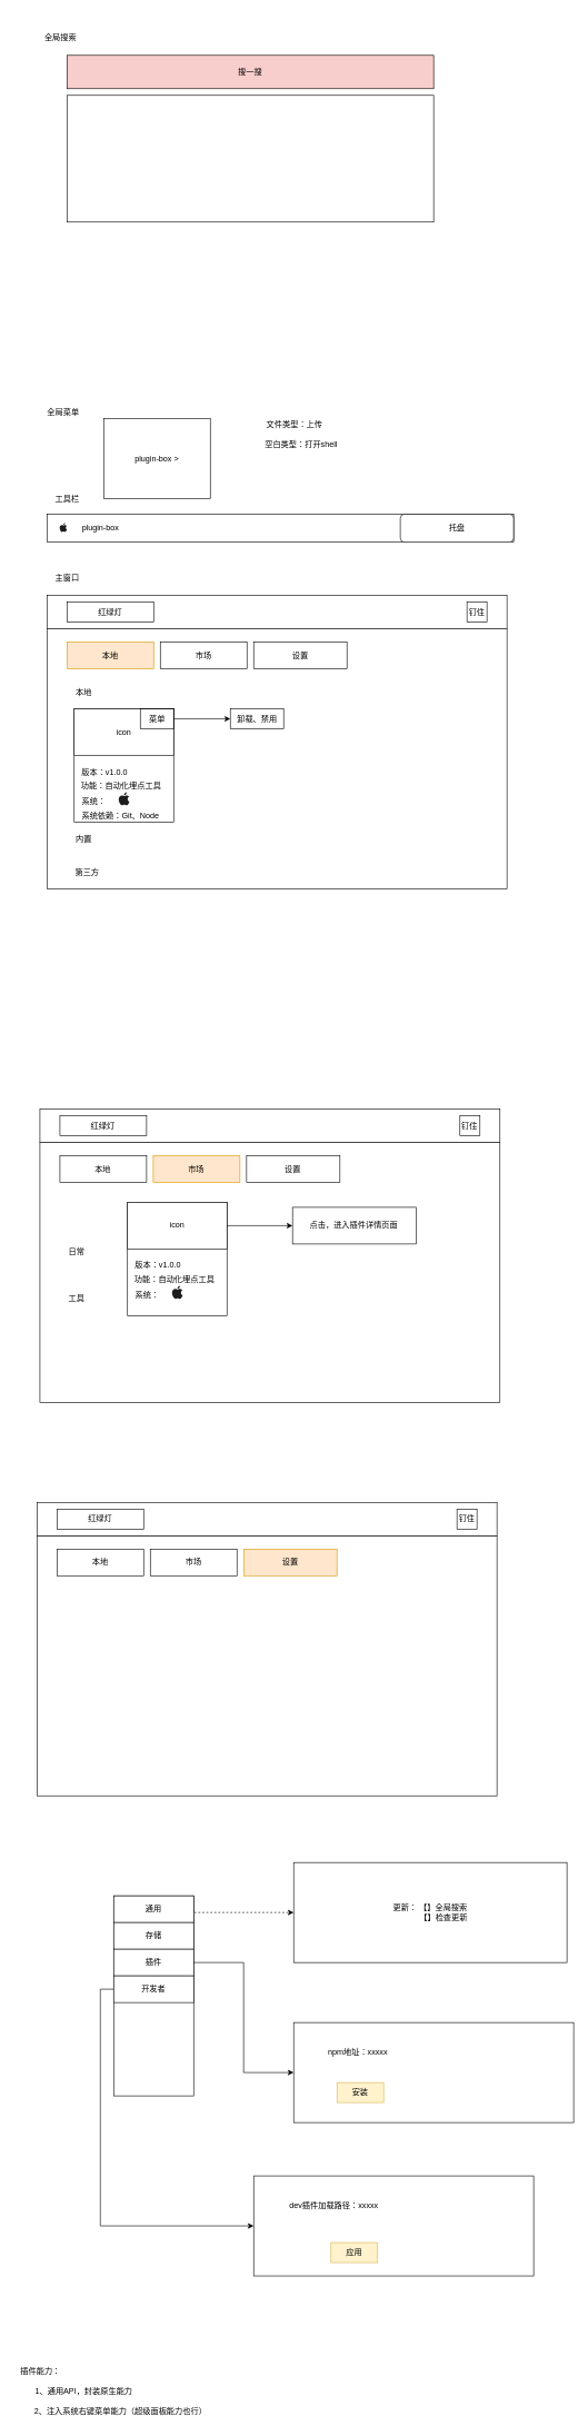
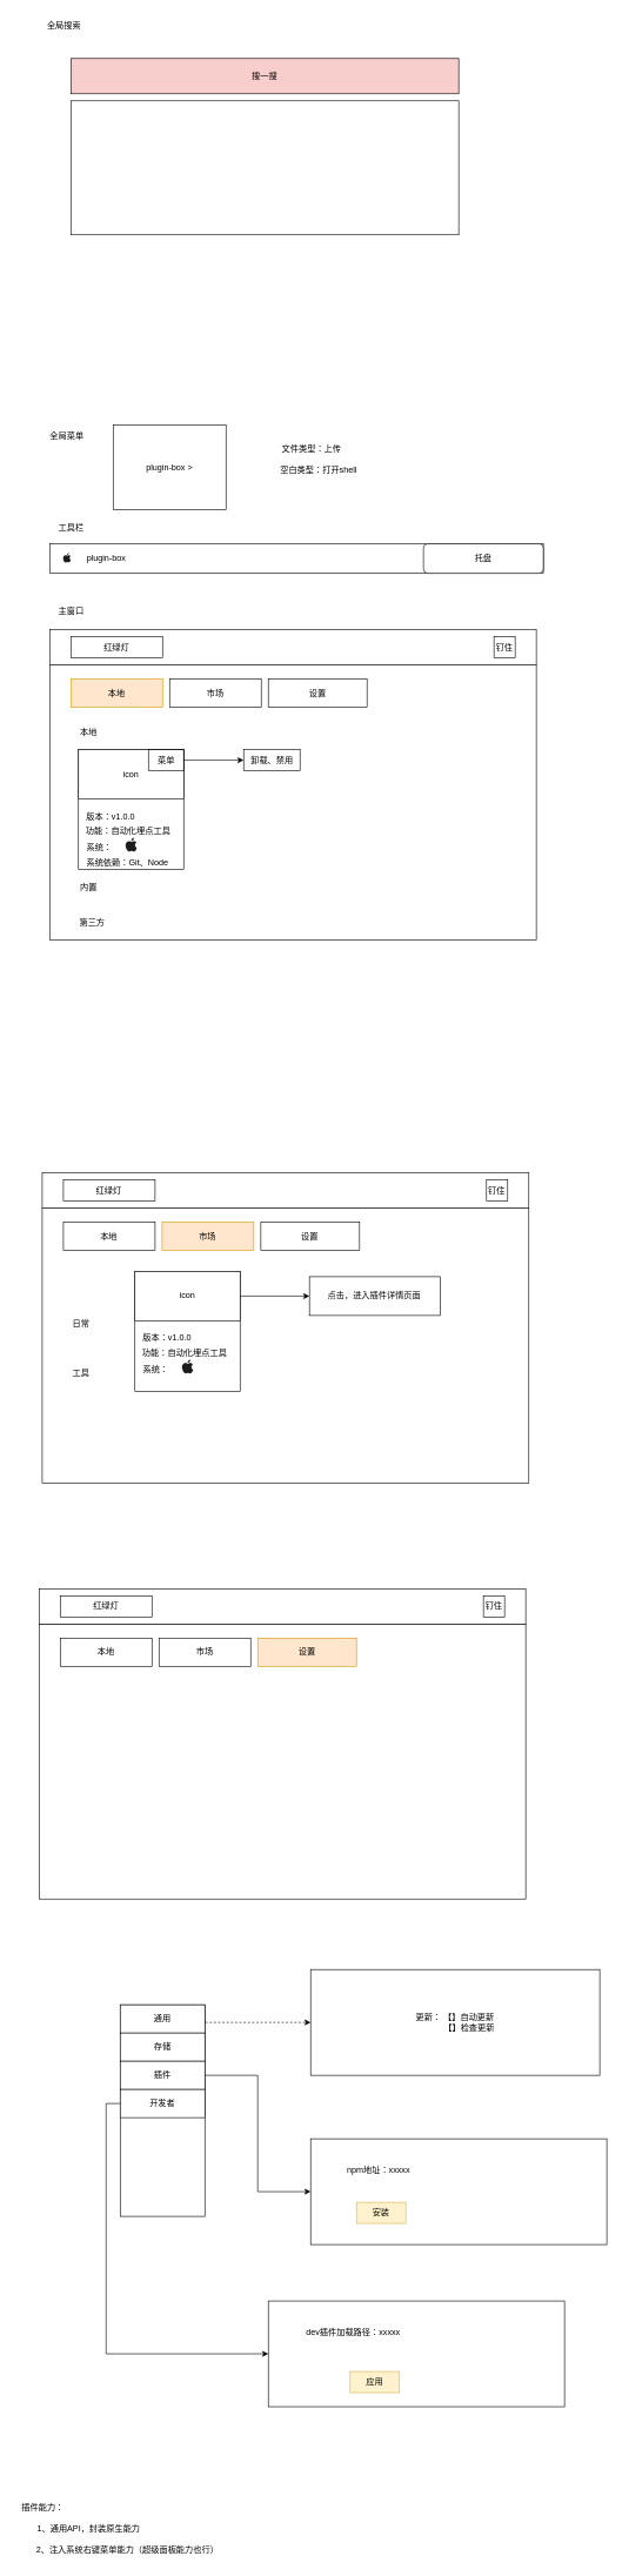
- <mxCell id="14" value="全局搜索" style="text;html=1;align=center;verticalAlign=middle;resizable=0;points=[];autosize=1;strokeColor=none;fillColor=none;" parent="1" vertex="1"><mxGeometry x="55" y="40" width="70" height="30" as="geometry" /></mxCell>
+ <mxCell id="14" value="全局搜索" style="text;html=1;align=center;verticalAlign=middle;resizable=0;points=[];autosize=1;strokeColor=none;fillColor=none;" parent="1" vertex="1"><mxGeometry x="55" y="20" width="70" height="30" as="geometry" /></mxCell>
- <mxCell id="18" value="plugin-box &amp;gt;" style="rounded=0;whiteSpace=wrap;html=1;" parent="1" vertex="1"><mxGeometry x="155" y="627" width="160" height="120" as="geometry" /></mxCell>
+ <mxCell id="18" value="plugin-box &amp;gt;" style="rounded=0;whiteSpace=wrap;html=1;" parent="1" vertex="1"><mxGeometry x="160" y="602" width="160" height="120" as="geometry" /></mxCell>
- <mxCell id="51" value="更新： 【】全局搜索&lt;br&gt;&amp;nbsp; &amp;nbsp; &amp;nbsp; &amp;nbsp; &amp;nbsp; &amp;nbsp; 【】检查更新&lt;br&gt;" style="rounded=0;whiteSpace=wrap;html=1;" vertex="1" parent="1"><mxGeometry x="440" y="2792" width="410" height="150" as="geometry" /></mxCell>
+ <mxCell id="51" value="更新： 【】自动更新&lt;br&gt;&amp;nbsp; &amp;nbsp; &amp;nbsp; &amp;nbsp; &amp;nbsp; &amp;nbsp; 【】检查更新&lt;br&gt;" style="rounded=0;whiteSpace=wrap;html=1;" vertex="1" parent="1"><mxGeometry x="440" y="2792" width="410" height="150" as="geometry" /></mxCell>
